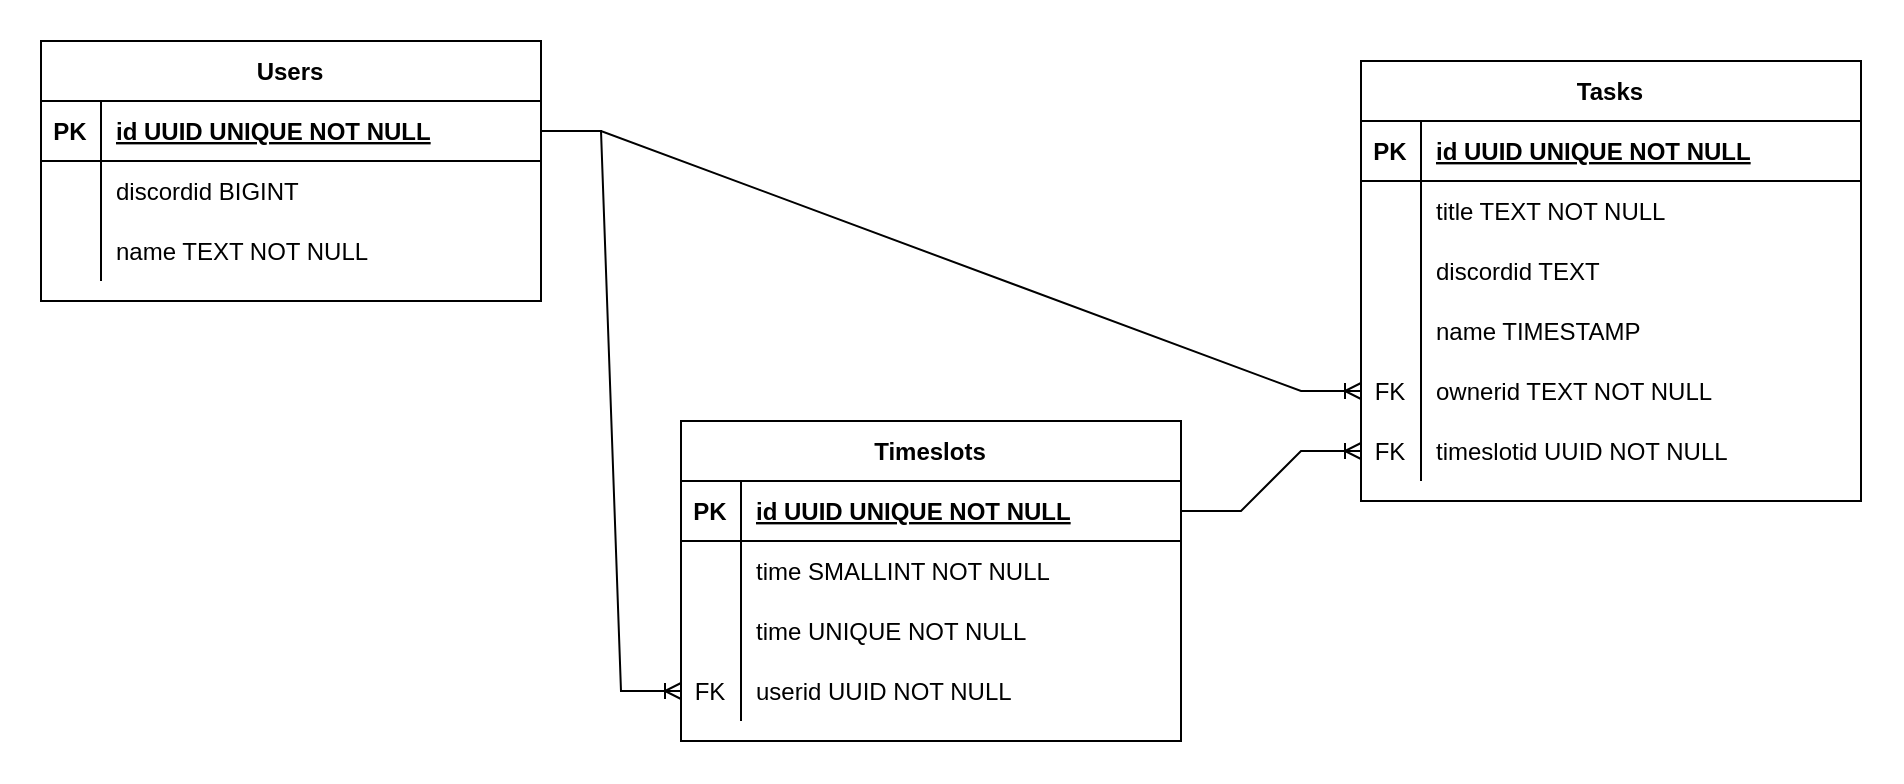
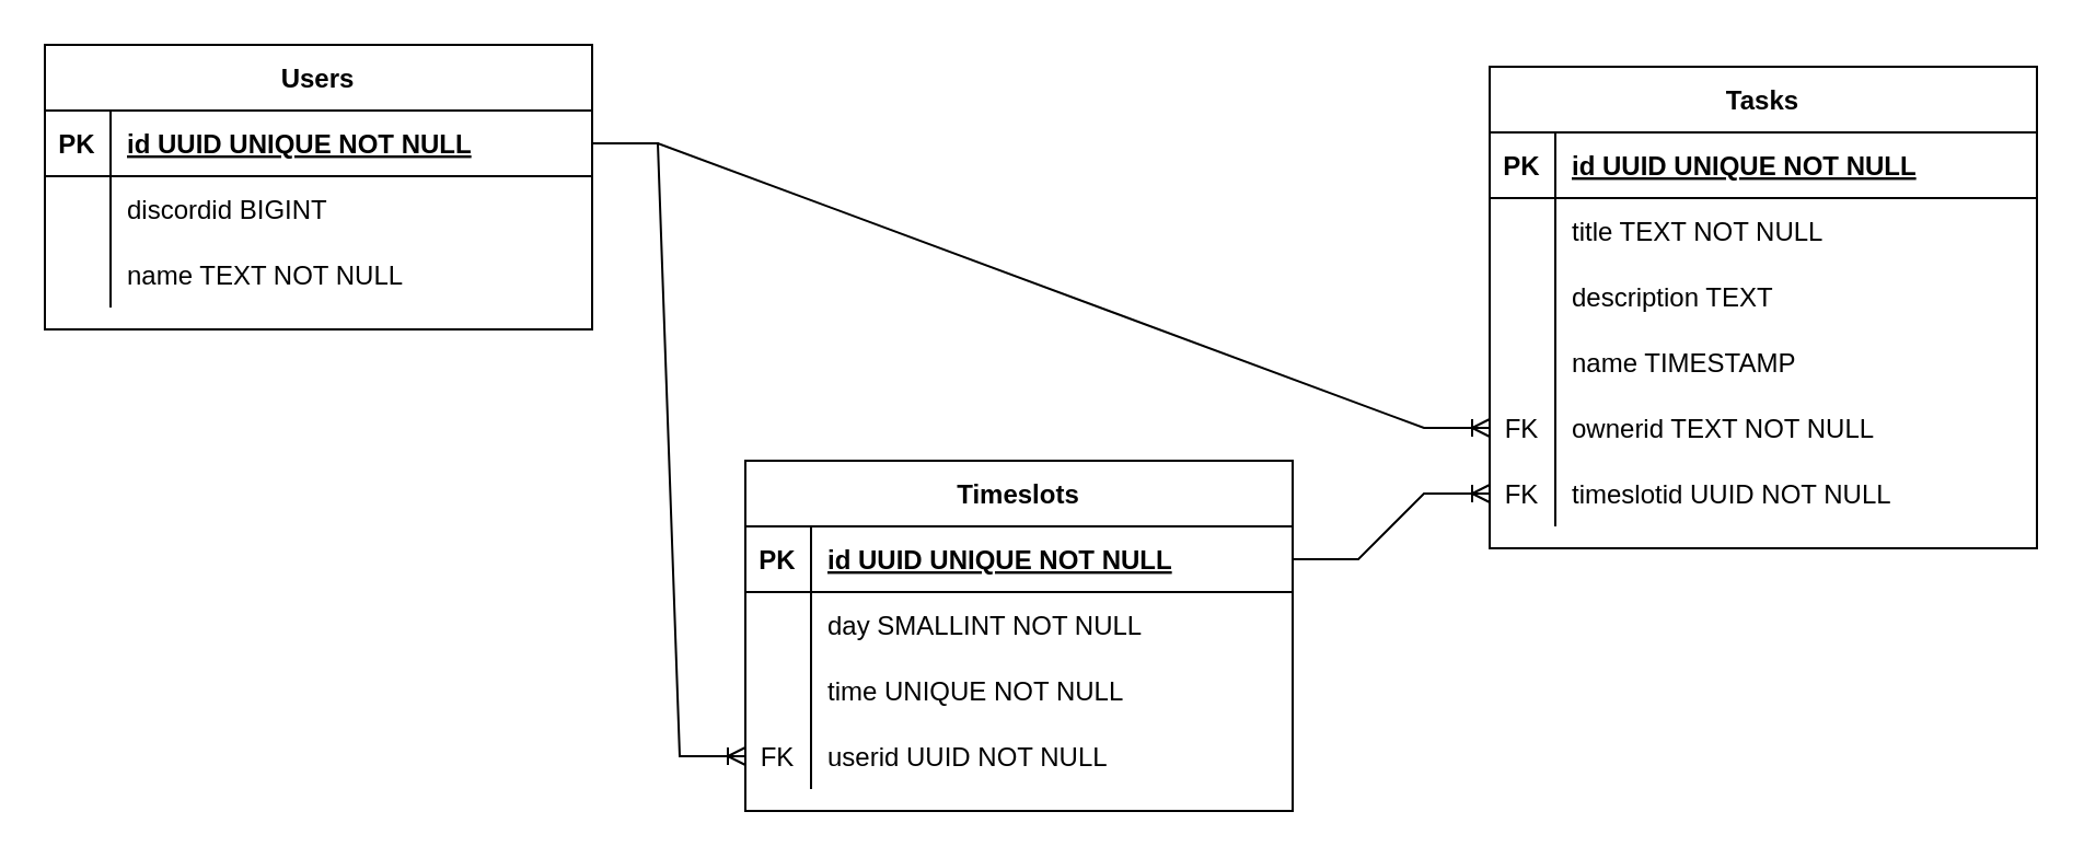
- <mxCell id="35" value="discordid TEXT" style="shape=partialRectangle;connectable=0;fillColor=none;top=0;left=0;bottom=0;right=0;align=left;spacingLeft=6;overflow=hidden;" vertex="1" parent="33"><mxGeometry x="30" width="220" height="30" as="geometry"><mxRectangle width="220" height="30" as="alternateBounds" /></mxGeometry></mxCell>
+ <mxCell id="35" value="description TEXT" style="shape=partialRectangle;connectable=0;fillColor=none;top=0;left=0;bottom=0;right=0;align=left;spacingLeft=6;overflow=hidden;" vertex="1" parent="33"><mxGeometry x="30" width="220" height="30" as="geometry"><mxRectangle width="220" height="30" as="alternateBounds" /></mxGeometry></mxCell>
- <mxCell id="18" value="time SMALLINT NOT NULL" style="shape=partialRectangle;connectable=0;fillColor=none;top=0;left=0;bottom=0;right=0;align=left;spacingLeft=6;overflow=hidden;" vertex="1" parent="16"><mxGeometry x="30" width="220" height="30" as="geometry"><mxRectangle width="220" height="30" as="alternateBounds" /></mxGeometry></mxCell>
+ <mxCell id="18" value="day SMALLINT NOT NULL" style="shape=partialRectangle;connectable=0;fillColor=none;top=0;left=0;bottom=0;right=0;align=left;spacingLeft=6;overflow=hidden;" vertex="1" parent="16"><mxGeometry x="30" width="220" height="30" as="geometry"><mxRectangle width="220" height="30" as="alternateBounds" /></mxGeometry></mxCell>
